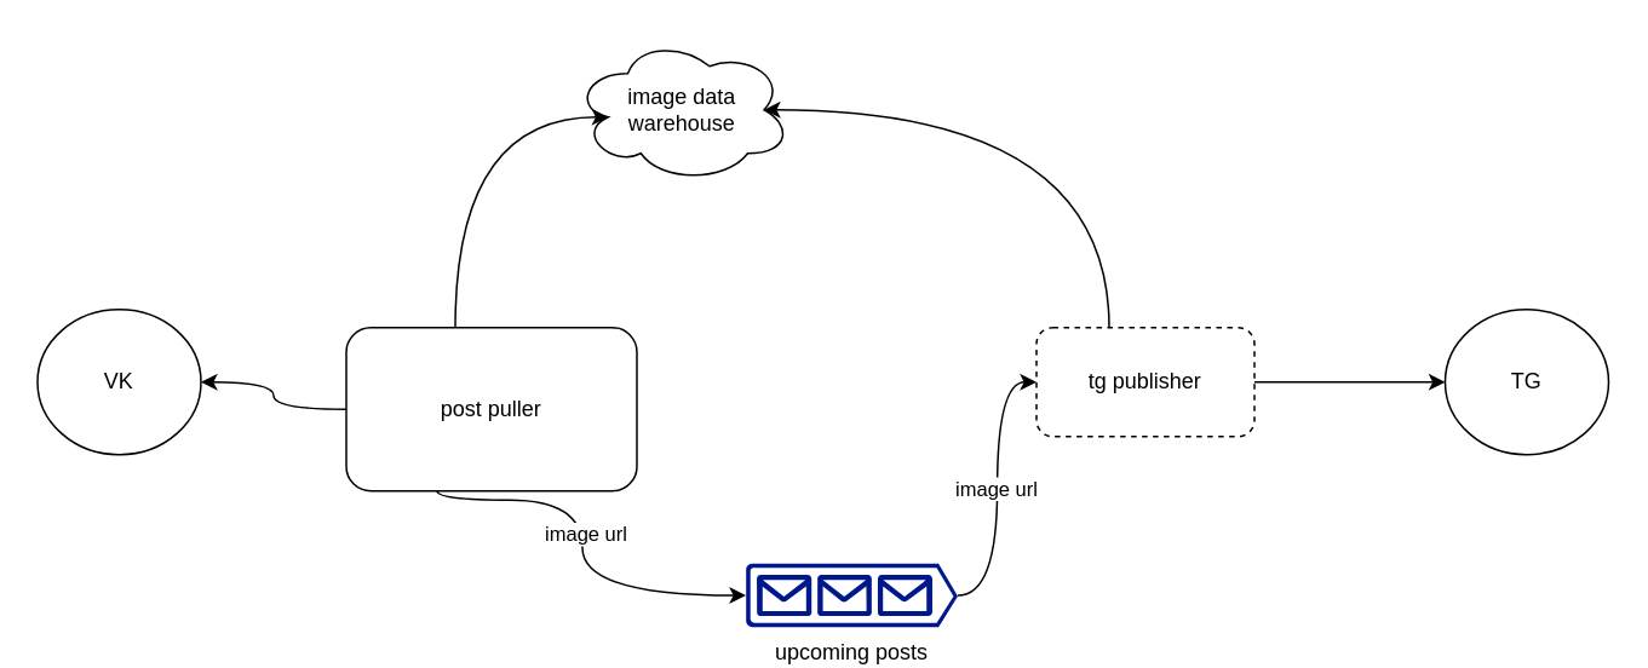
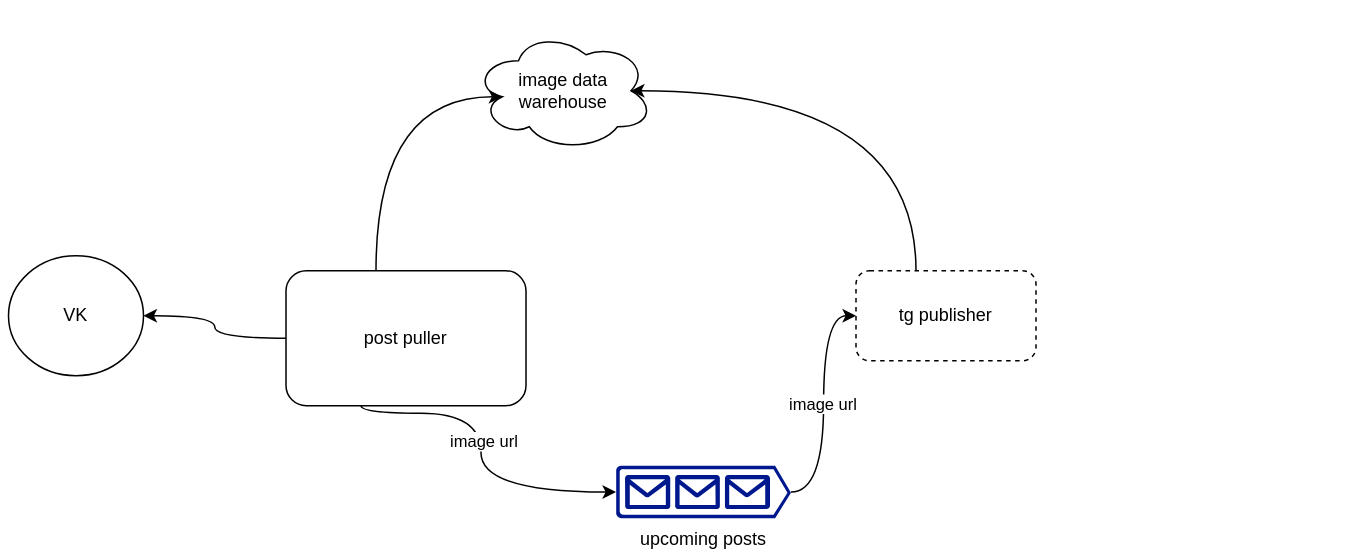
- <mxCell id="2" value="VK" style="ellipse;whiteSpace=wrap;html=1;" vertex="1" parent="1"><mxGeometry x="20" y="170" width="90" height="80" as="geometry" /></mxCell>
+ <mxCell id="2" value="VK" style="ellipse;whiteSpace=wrap;html=1;" vertex="1" parent="1"><mxGeometry x="5" y="170" width="90" height="80" as="geometry" /></mxCell>
- <mxCell id="7" style="edgeStyle=orthogonalEdgeStyle;curved=1;rounded=0;orthogonalLoop=1;jettySize=auto;html=1;entryX=0;entryY=0.5;entryDx=0;entryDy=0;" edge="1" parent="1" source="8" target="3"><mxGeometry relative="1" as="geometry" /></mxCell>
- <mxCell id="3" value="TG" style="ellipse;whiteSpace=wrap;html=1;" vertex="1" parent="1"><mxGeometry x="795" y="170" width="90" height="80" as="geometry" /></mxCell>
